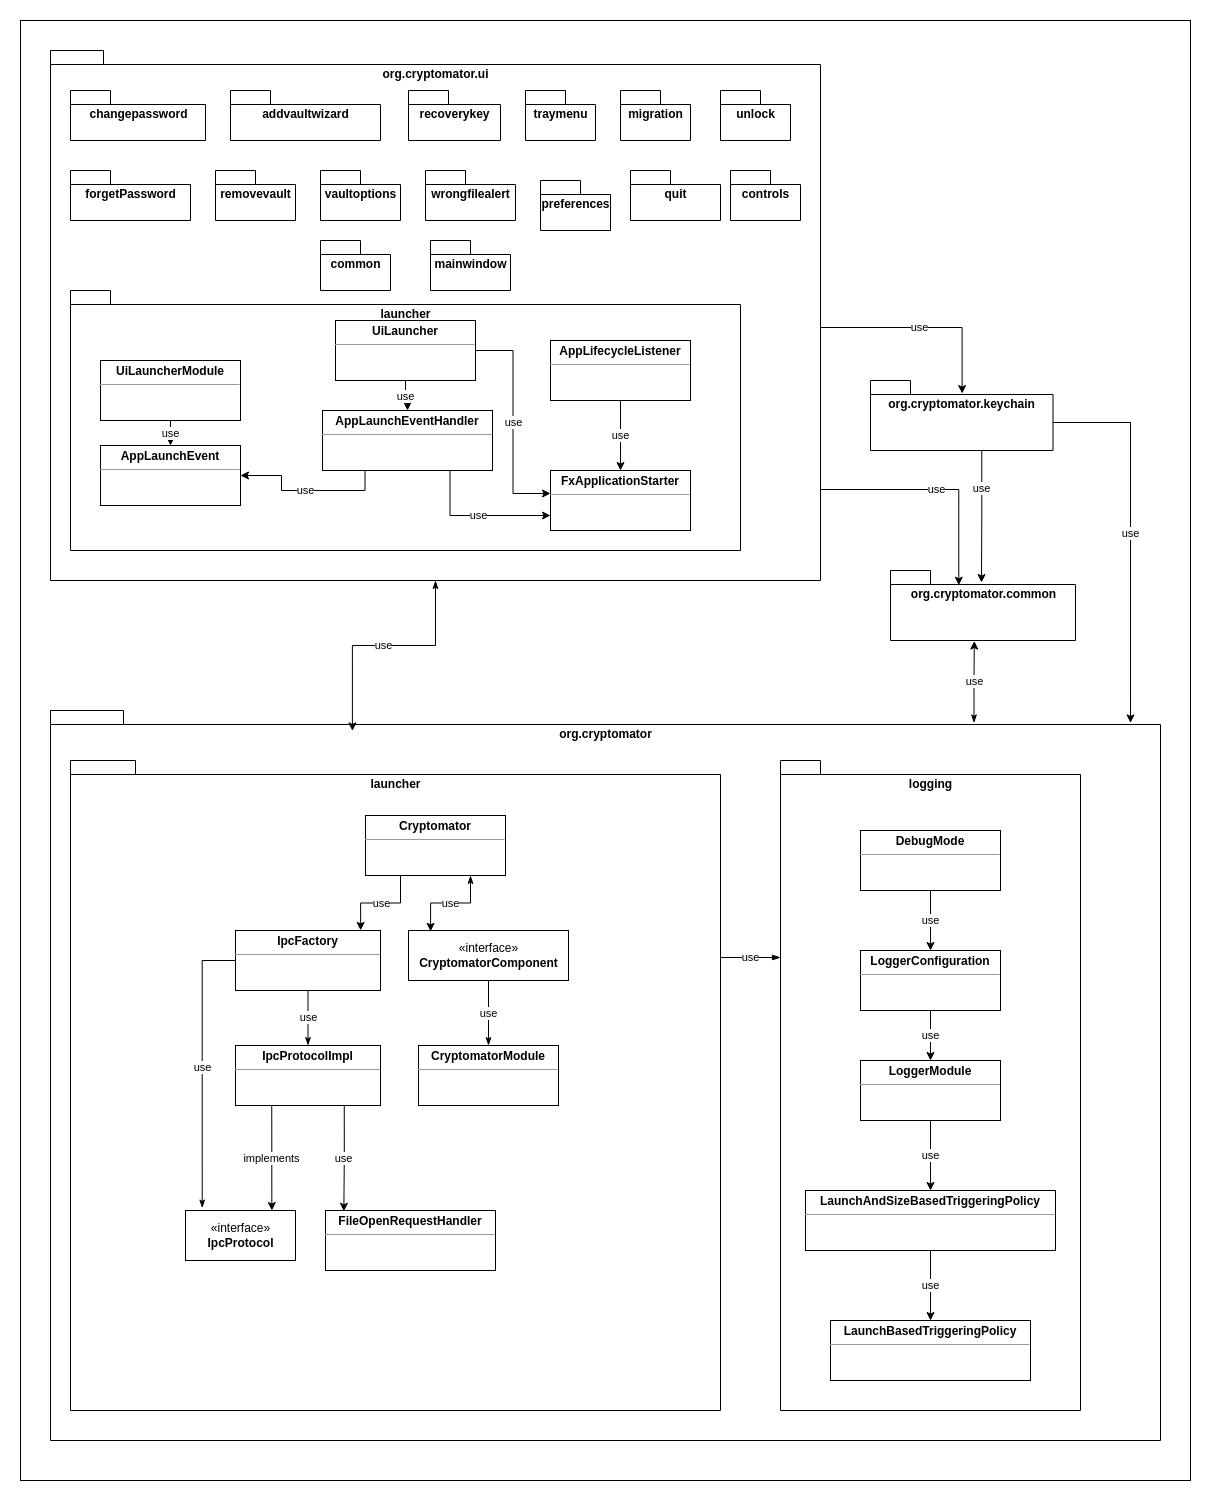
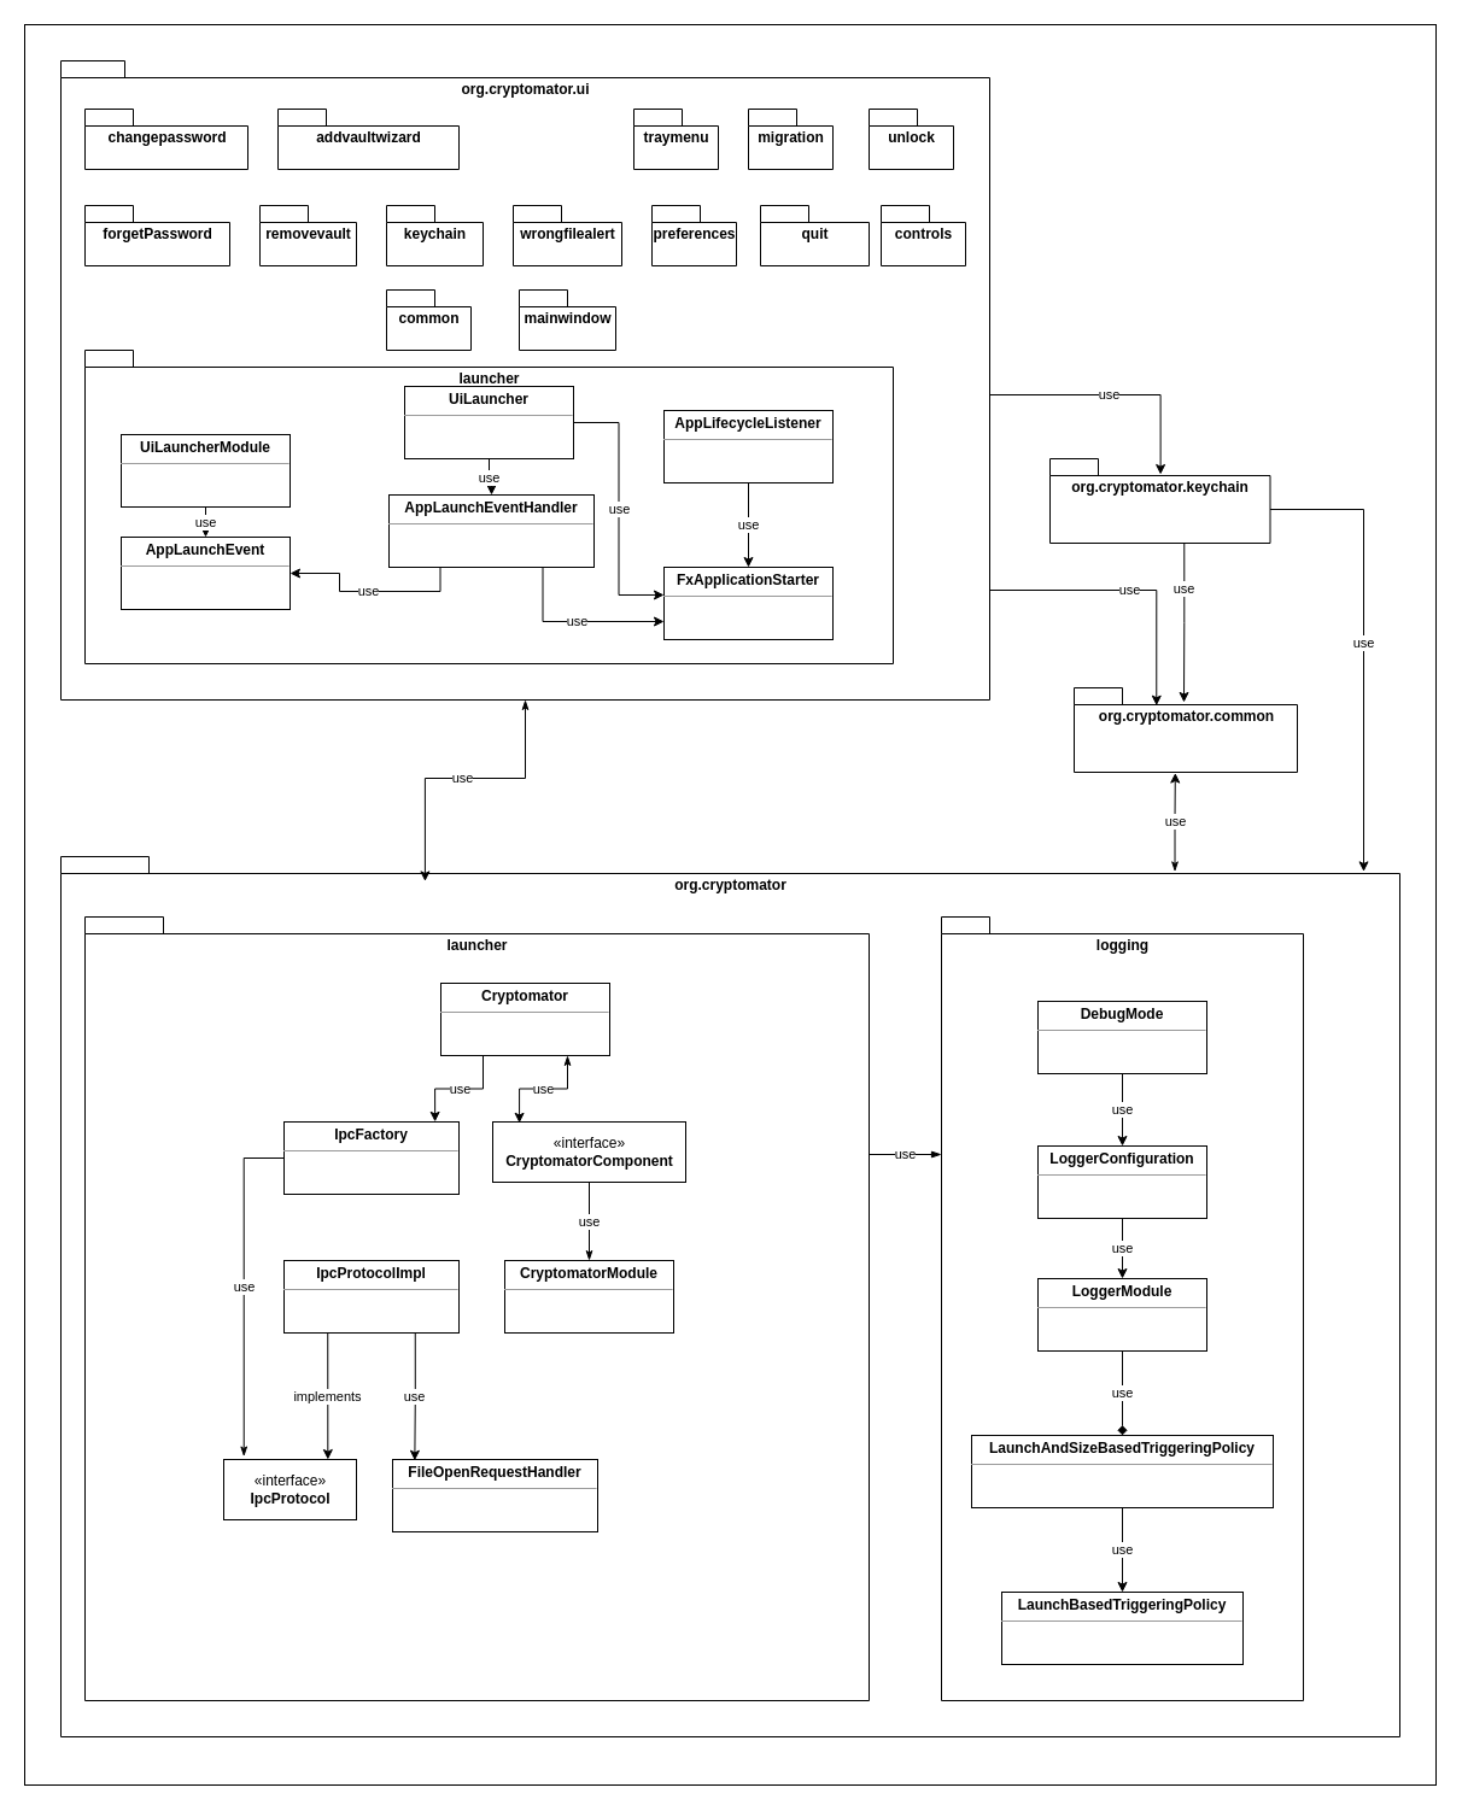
- <mxCell id="50" value="recoverykey" style="shape=folder;fontStyle=1;spacingTop=10;tabWidth=40;tabHeight=14;tabPosition=left;html=1;verticalAlign=top;" vertex="1" parent="1"><mxGeometry x="408" y="90" width="92" height="50" as="geometry" /></mxCell>
- <mxCell id="54" value="vaultoptions" style="shape=folder;fontStyle=1;spacingTop=10;tabWidth=40;tabHeight=14;tabPosition=left;html=1;verticalAlign=top;" vertex="1" parent="1"><mxGeometry x="320" y="170" width="80" height="50" as="geometry" /></mxCell>
+ <mxCell id="54" value="keychain" style="shape=folder;fontStyle=1;spacingTop=10;tabWidth=40;tabHeight=14;tabPosition=left;html=1;verticalAlign=top;" vertex="1" parent="1"><mxGeometry x="320" y="170" width="80" height="50" as="geometry" /></mxCell>
- <mxCell id="48" value="preferences" style="shape=folder;fontStyle=1;spacingTop=10;tabWidth=40;tabHeight=14;tabPosition=left;html=1;verticalAlign=top;" vertex="1" parent="1"><mxGeometry x="540" y="180" width="70" height="50" as="geometry" /></mxCell>
+ <mxCell id="48" value="preferences" style="shape=folder;fontStyle=1;spacingTop=10;tabWidth=40;tabHeight=14;tabPosition=left;html=1;verticalAlign=top;" vertex="1" parent="1"><mxGeometry x="540" y="170" width="70" height="50" as="geometry" /></mxCell>
- <mxCell id="14" value="use" style="edgeStyle=orthogonalEdgeStyle;rounded=0;orthogonalLoop=1;jettySize=auto;html=1;exitX=0.5;exitY=0;exitDx=0;exitDy=0;entryX=0.5;entryY=1;entryDx=0;entryDy=0;endArrow=none;endFill=0;startArrow=classicThin;startFill=1;" parent="1" source="17" target="12" edge="1"><mxGeometry relative="1" as="geometry" /></mxCell>
- <mxCell id="27" value="use" style="edgeStyle=orthogonalEdgeStyle;rounded=0;orthogonalLoop=1;jettySize=auto;html=1;exitX=0.5;exitY=1;exitDx=0;exitDy=0;entryX=0.5;entryY=0;entryDx=0;entryDy=0;startArrow=none;startFill=0;" edge="1" parent="1" source="28" target="23"><mxGeometry relative="1" as="geometry" /></mxCell>
+ <mxCell id="27" value="use" style="edgeStyle=orthogonalEdgeStyle;rounded=0;orthogonalLoop=1;jettySize=auto;html=1;exitX=0.5;exitY=1;exitDx=0;exitDy=0;entryX=0.5;entryY=0;entryDx=0;entryDy=0;startArrow=none;startFill=0;endArrow=diamond;" edge="1" parent="1" source="28" target="23"><mxGeometry relative="1" as="geometry" /></mxCell>
